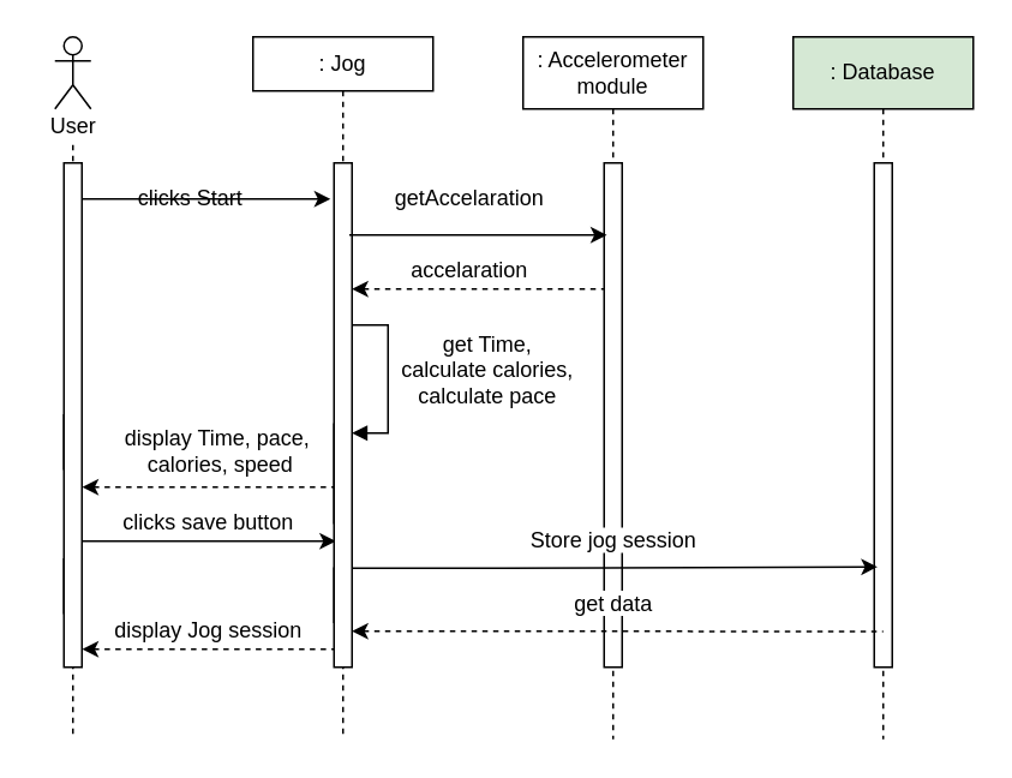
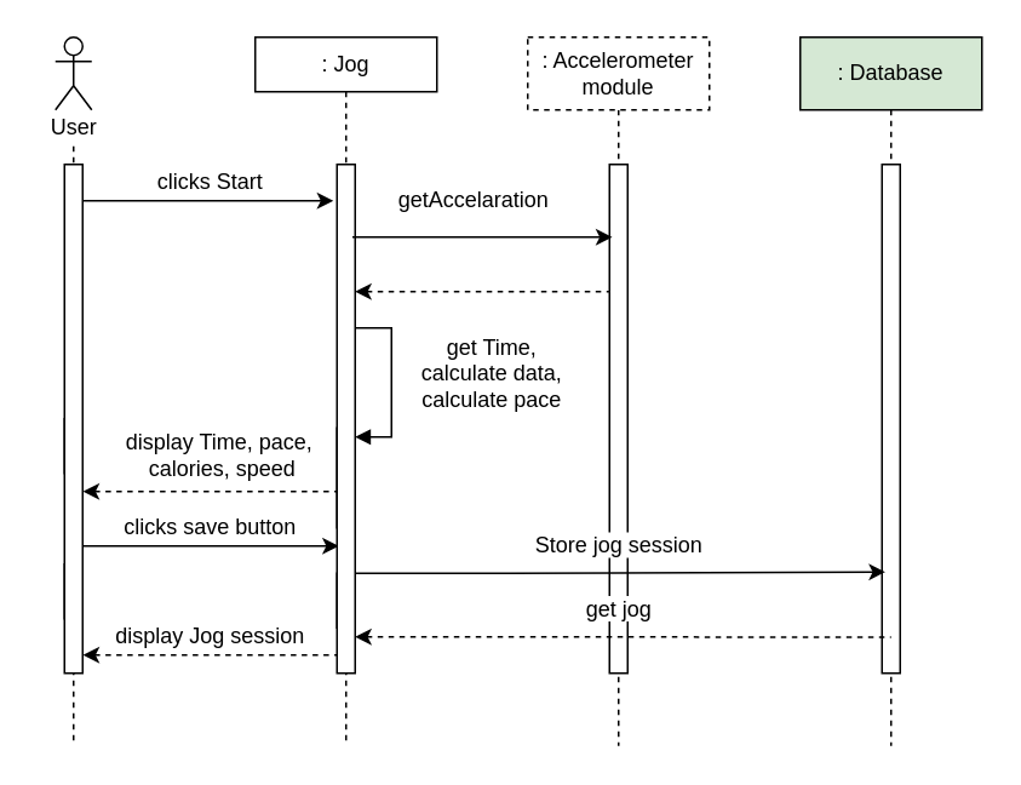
- <mxCell id="24" value=": Accelerometer module" style="rounded=0;whiteSpace=wrap;html=1;" vertex="1" parent="1"><mxGeometry x="290" y="20" width="100" height="40" as="geometry" /></mxCell>
+ <mxCell id="24" value=": Accelerometer module" style="rounded=0;whiteSpace=wrap;html=1;dashed=1;" vertex="1" parent="1"><mxGeometry x="290" y="20" width="100" height="40" as="geometry" /></mxCell>
- <mxCell id="8" value="clicks Start" style="text;html=1;align=center;verticalAlign=middle;resizable=0;points=[];autosize=1;strokeColor=none;" vertex="1" parent="1"><mxGeometry x="70" y="100" width="70" height="20" as="geometry" /></mxCell>
+ <mxCell id="8" value="clicks Start" style="text;html=1;align=center;verticalAlign=middle;resizable=0;points=[];autosize=1;strokeColor=none;" vertex="1" parent="1"><mxGeometry x="80" y="90" width="70" height="20" as="geometry" /></mxCell>
- <mxCell id="30" value="accelaration" style="text;html=1;align=center;verticalAlign=middle;resizable=0;points=[];autosize=1;strokeColor=none;" vertex="1" parent="1"><mxGeometry x="220" y="140" width="80" height="20" as="geometry" /></mxCell>
- <mxCell id="32" value="get Time, &lt;br&gt;calculate calories,&lt;br&gt;calculate pace" style="text;html=1;align=center;verticalAlign=middle;resizable=0;points=[];autosize=1;strokeColor=none;" vertex="1" parent="1"><mxGeometry x="215" y="180" width="110" height="50" as="geometry" /></mxCell>
+ <mxCell id="32" value="get Time, &lt;br&gt;calculate data,&lt;br&gt;calculate pace" style="text;html=1;align=center;verticalAlign=middle;resizable=0;points=[];autosize=1;strokeColor=none;" vertex="1" parent="1"><mxGeometry x="215" y="180" width="110" height="50" as="geometry" /></mxCell>
- <mxCell id="36" value="&lt;span style=&quot;background-color: rgb(255 , 255 , 255)&quot;&gt;get data&lt;/span&gt;" style="text;html=1;align=center;verticalAlign=middle;resizable=0;points=[];autosize=1;strokeColor=none;" vertex="1" parent="1"><mxGeometry x="310" y="325" width="60" height="20" as="geometry" /></mxCell>
+ <mxCell id="36" value="&lt;span style=&quot;background-color: rgb(255 , 255 , 255)&quot;&gt;get jog&lt;/span&gt;" style="text;html=1;align=center;verticalAlign=middle;resizable=0;points=[];autosize=1;strokeColor=none;" vertex="1" parent="1"><mxGeometry x="310" y="325" width="60" height="20" as="geometry" /></mxCell>
